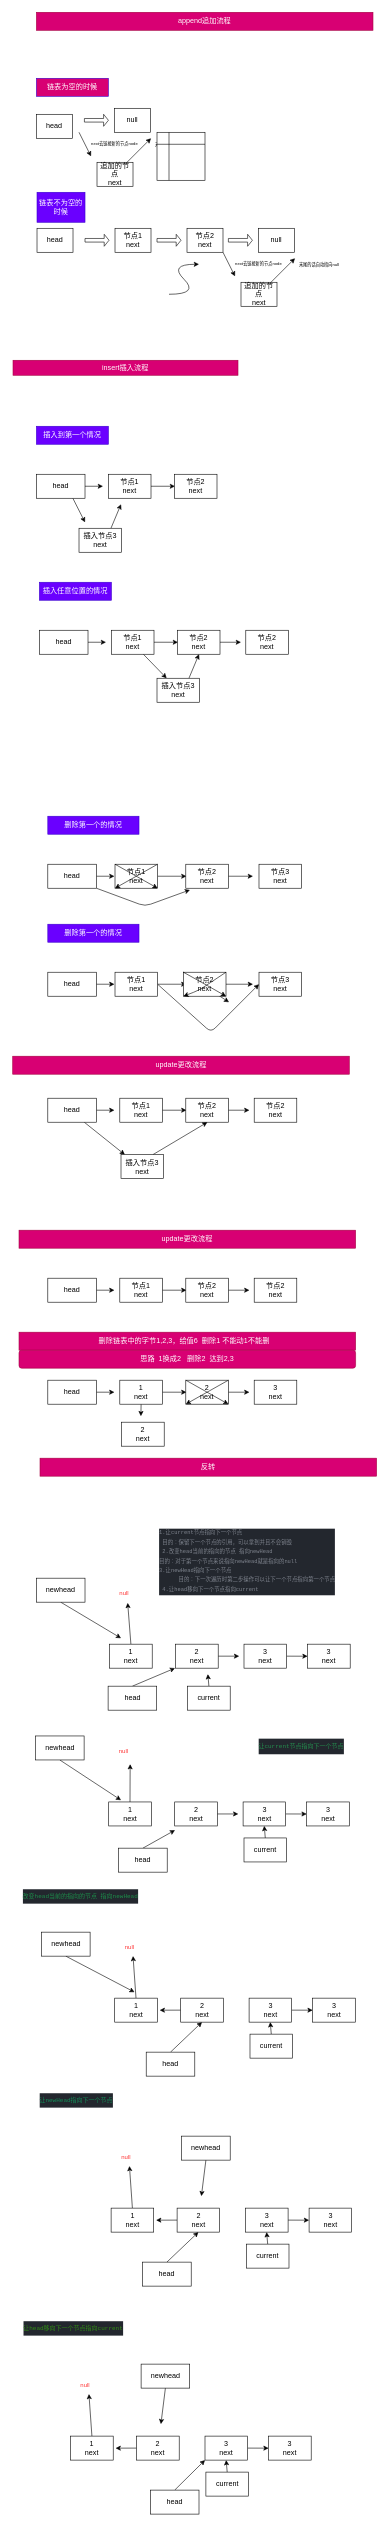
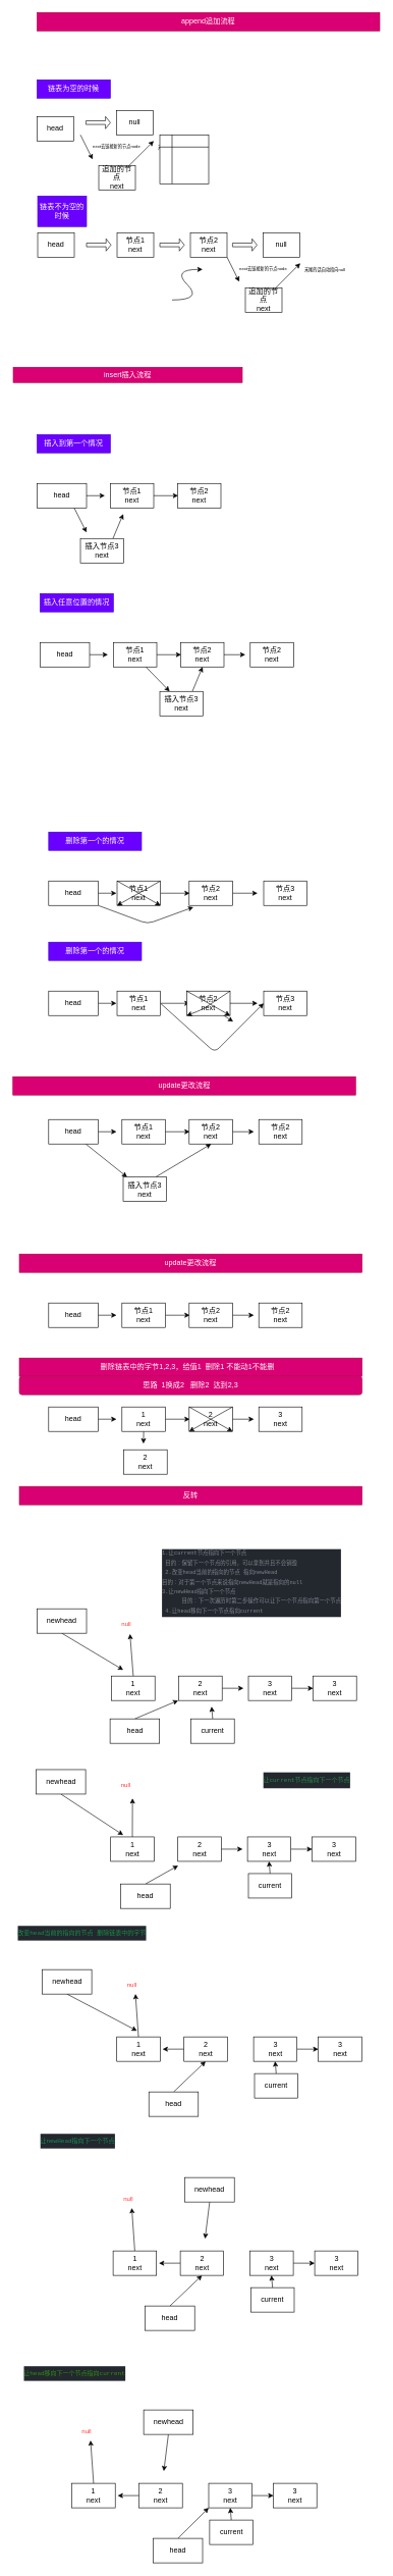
- <mxCell id="20" value="链表为空的时候" style="rounded=0;whiteSpace=wrap;html=1;fillColor=#d80073;fontColor=#ffffff;strokeColor=#3700CC;" parent="1" vertex="1"><mxGeometry x="60" y="130" width="120" height="30" as="geometry" /></mxCell>
+ <mxCell id="20" value="链表为空的时候" style="rounded=0;whiteSpace=wrap;html=1;fillColor=#6a00ff;fontColor=#ffffff;strokeColor=#3700CC;" parent="1" vertex="1"><mxGeometry x="60" y="130" width="120" height="30" as="geometry" /></mxCell>
- <mxCell id="88" value="删除链表中的字节1,2,3，给值6&amp;nbsp; 删除1 不能动1不能删&amp;nbsp; &amp;nbsp;" style="rounded=0;whiteSpace=wrap;html=1;fillColor=#d80073;fontColor=#ffffff;strokeColor=#A50040;" parent="1" vertex="1"><mxGeometry x="31" y="2220" width="561" height="30" as="geometry" /></mxCell>
+ <mxCell id="88" value="删除链表中的字节1,2,3，给值1&amp;nbsp; 删除1 不能动1不能删&amp;nbsp; &amp;nbsp;" style="rounded=0;whiteSpace=wrap;html=1;fillColor=#d80073;fontColor=#ffffff;strokeColor=#A50040;" parent="1" vertex="1"><mxGeometry x="31" y="2220" width="561" height="30" as="geometry" /></mxCell>
- <mxCell id="116" value="反转" style="rounded=0;whiteSpace=wrap;html=1;fillColor=#d80073;fontColor=#ffffff;strokeColor=#A50040;" parent="1" vertex="1"><mxGeometry x="66" y="2430" width="561" height="30" as="geometry" /></mxCell>
+ <mxCell id="116" value="反转" style="rounded=0;whiteSpace=wrap;html=1;fillColor=#d80073;fontColor=#ffffff;strokeColor=#A50040;" parent="1" vertex="1"><mxGeometry x="31" y="2430" width="561" height="30" as="geometry" /></mxCell>
- <mxCell id="131" value="&lt;div style=&quot;color: rgb(171, 178, 191); background-color: rgb(35, 39, 46); font-family: Menlo, Monaco, &amp;quot;Courier New&amp;quot;, monospace; line-height: 177%; font-size: 9px;&quot;&gt;&lt;div style=&quot;line-height: 177%;&quot;&gt;&lt;span style=&quot;color: rgb(127, 132, 142);&quot;&gt;1.让current节点指向下一个节点&lt;/span&gt;&lt;br&gt;&lt;/div&gt;&lt;div style=&quot;line-height: 177%;&quot;&gt;&lt;span style=&quot;color: #7f848e;&quot;&gt;&amp;nbsp;目的：保留下一个节点的引用，可以拿到并且不会销毁&lt;/span&gt;&lt;/div&gt;&lt;div style=&quot;line-height: 177%;&quot;&gt;&lt;span style=&quot;color: #7f848e;&quot;&gt;&amp;nbsp;2.改变head当前的指向的节点 指向newHead&lt;/span&gt;&lt;/div&gt;&lt;div style=&quot;line-height: 177%;&quot;&gt;&lt;span style=&quot;color: #7f848e;&quot;&gt;目的：对于第一个节点来说指向newHead就是指向的null&lt;/span&gt;&lt;/div&gt;&lt;div style=&quot;line-height: 177%;&quot;&gt;&lt;span style=&quot;color: #7f848e;&quot;&gt;3.让newHead指向下一个节点&lt;/span&gt;&lt;/div&gt;&lt;div style=&quot;line-height: 177%;&quot;&gt;&lt;span style=&quot;color: #7f848e;&quot;&gt;&amp;nbsp; &amp;nbsp; &amp;nbsp; 目的：下一次遍历时第二步操作可以让下一个节点指向第一个节点&lt;/span&gt;&lt;/div&gt;&lt;div style=&quot;line-height: 177%;&quot;&gt;&lt;span style=&quot;color: #7f848e;&quot;&gt;&amp;nbsp;4.让head移向下一个节点指向current&lt;/span&gt;&lt;/div&gt;&lt;/div&gt;" style="text;html=1;align=left;verticalAlign=middle;resizable=0;points=[];autosize=1;strokeColor=none;fillColor=none;fontSize=10;fontColor=#FF3333;" parent="1" vertex="1"><mxGeometry x="263" y="2543" width="320" height="120" as="geometry" /></mxCell>
+ <mxCell id="131" value="&lt;div style=&quot;color: rgb(171, 178, 191); background-color: rgb(35, 39, 46); font-family: Menlo, Monaco, &amp;quot;Courier New&amp;quot;, monospace; line-height: 177%; font-size: 9px;&quot;&gt;&lt;div style=&quot;line-height: 177%;&quot;&gt;&lt;span style=&quot;color: rgb(127, 132, 142);&quot;&gt;1.让current节点指向下一个节点&lt;/span&gt;&lt;br&gt;&lt;/div&gt;&lt;div style=&quot;line-height: 177%;&quot;&gt;&lt;span style=&quot;color: #7f848e;&quot;&gt;&amp;nbsp;目的：保留下一个节点的引用，可以拿到并且不会销毁&lt;/span&gt;&lt;/div&gt;&lt;div style=&quot;line-height: 177%;&quot;&gt;&lt;span style=&quot;color: #7f848e;&quot;&gt;&amp;nbsp;2.改变head当前的指向的节点 指向newHead&lt;/span&gt;&lt;/div&gt;&lt;div style=&quot;line-height: 177%;&quot;&gt;&lt;span style=&quot;color: #7f848e;&quot;&gt;目的：对于第一个节点来说指向newHead就是指向的null&lt;/span&gt;&lt;/div&gt;&lt;div style=&quot;line-height: 177%;&quot;&gt;&lt;span style=&quot;color: #7f848e;&quot;&gt;3.让newHead指向下一个节点&lt;/span&gt;&lt;/div&gt;&lt;div style=&quot;line-height: 177%;&quot;&gt;&lt;span style=&quot;color: #7f848e;&quot;&gt;&amp;nbsp; &amp;nbsp; &amp;nbsp; 目的：下一次遍历时第二步操作可以让下一个节点指向第一个节点&lt;/span&gt;&lt;/div&gt;&lt;div style=&quot;line-height: 177%;&quot;&gt;&lt;span style=&quot;color: #7f848e;&quot;&gt;&amp;nbsp;4.让head移向下一个节点指向current&lt;/span&gt;&lt;/div&gt;&lt;/div&gt;" style="text;html=1;align=left;verticalAlign=middle;resizable=0;points=[];autosize=1;strokeColor=none;fillColor=none;fontSize=10;fontColor=#FF3333;" parent="1" vertex="1"><mxGeometry x="263" y="2528" width="320" height="120" as="geometry" /></mxCell>
- <mxCell id="176" value="&lt;div style=&quot;background-color: rgb(35, 39, 46); font-family: Menlo, Monaco, &amp;quot;Courier New&amp;quot;, monospace; line-height: 24px;&quot;&gt;&lt;font color=&quot;#1c8e4a&quot; style=&quot;font-size: 10px;&quot;&gt;改变head当前的指向的节点 指向newHead&lt;/font&gt;&lt;/div&gt;" style="text;html=1;align=center;verticalAlign=middle;resizable=0;points=[];autosize=1;strokeColor=none;fillColor=none;fontSize=10;fontColor=#148E59;" parent="1" vertex="1"><mxGeometry x="23" y="3140" width="220" height="40" as="geometry" /></mxCell>
+ <mxCell id="176" value="&lt;div style=&quot;background-color: rgb(35, 39, 46); font-family: Menlo, Monaco, &amp;quot;Courier New&amp;quot;, monospace; line-height: 24px;&quot;&gt;&lt;font color=&quot;#1c8e4a&quot; style=&quot;font-size: 10px;&quot;&gt;改变head当前的指向的节点 删除链表中的字节&lt;/font&gt;&lt;/div&gt;" style="text;html=1;align=center;verticalAlign=middle;resizable=0;points=[];autosize=1;strokeColor=none;fillColor=none;fontSize=10;fontColor=#148E59;" parent="1" vertex="1"><mxGeometry x="23" y="3140" width="220" height="40" as="geometry" /></mxCell>
